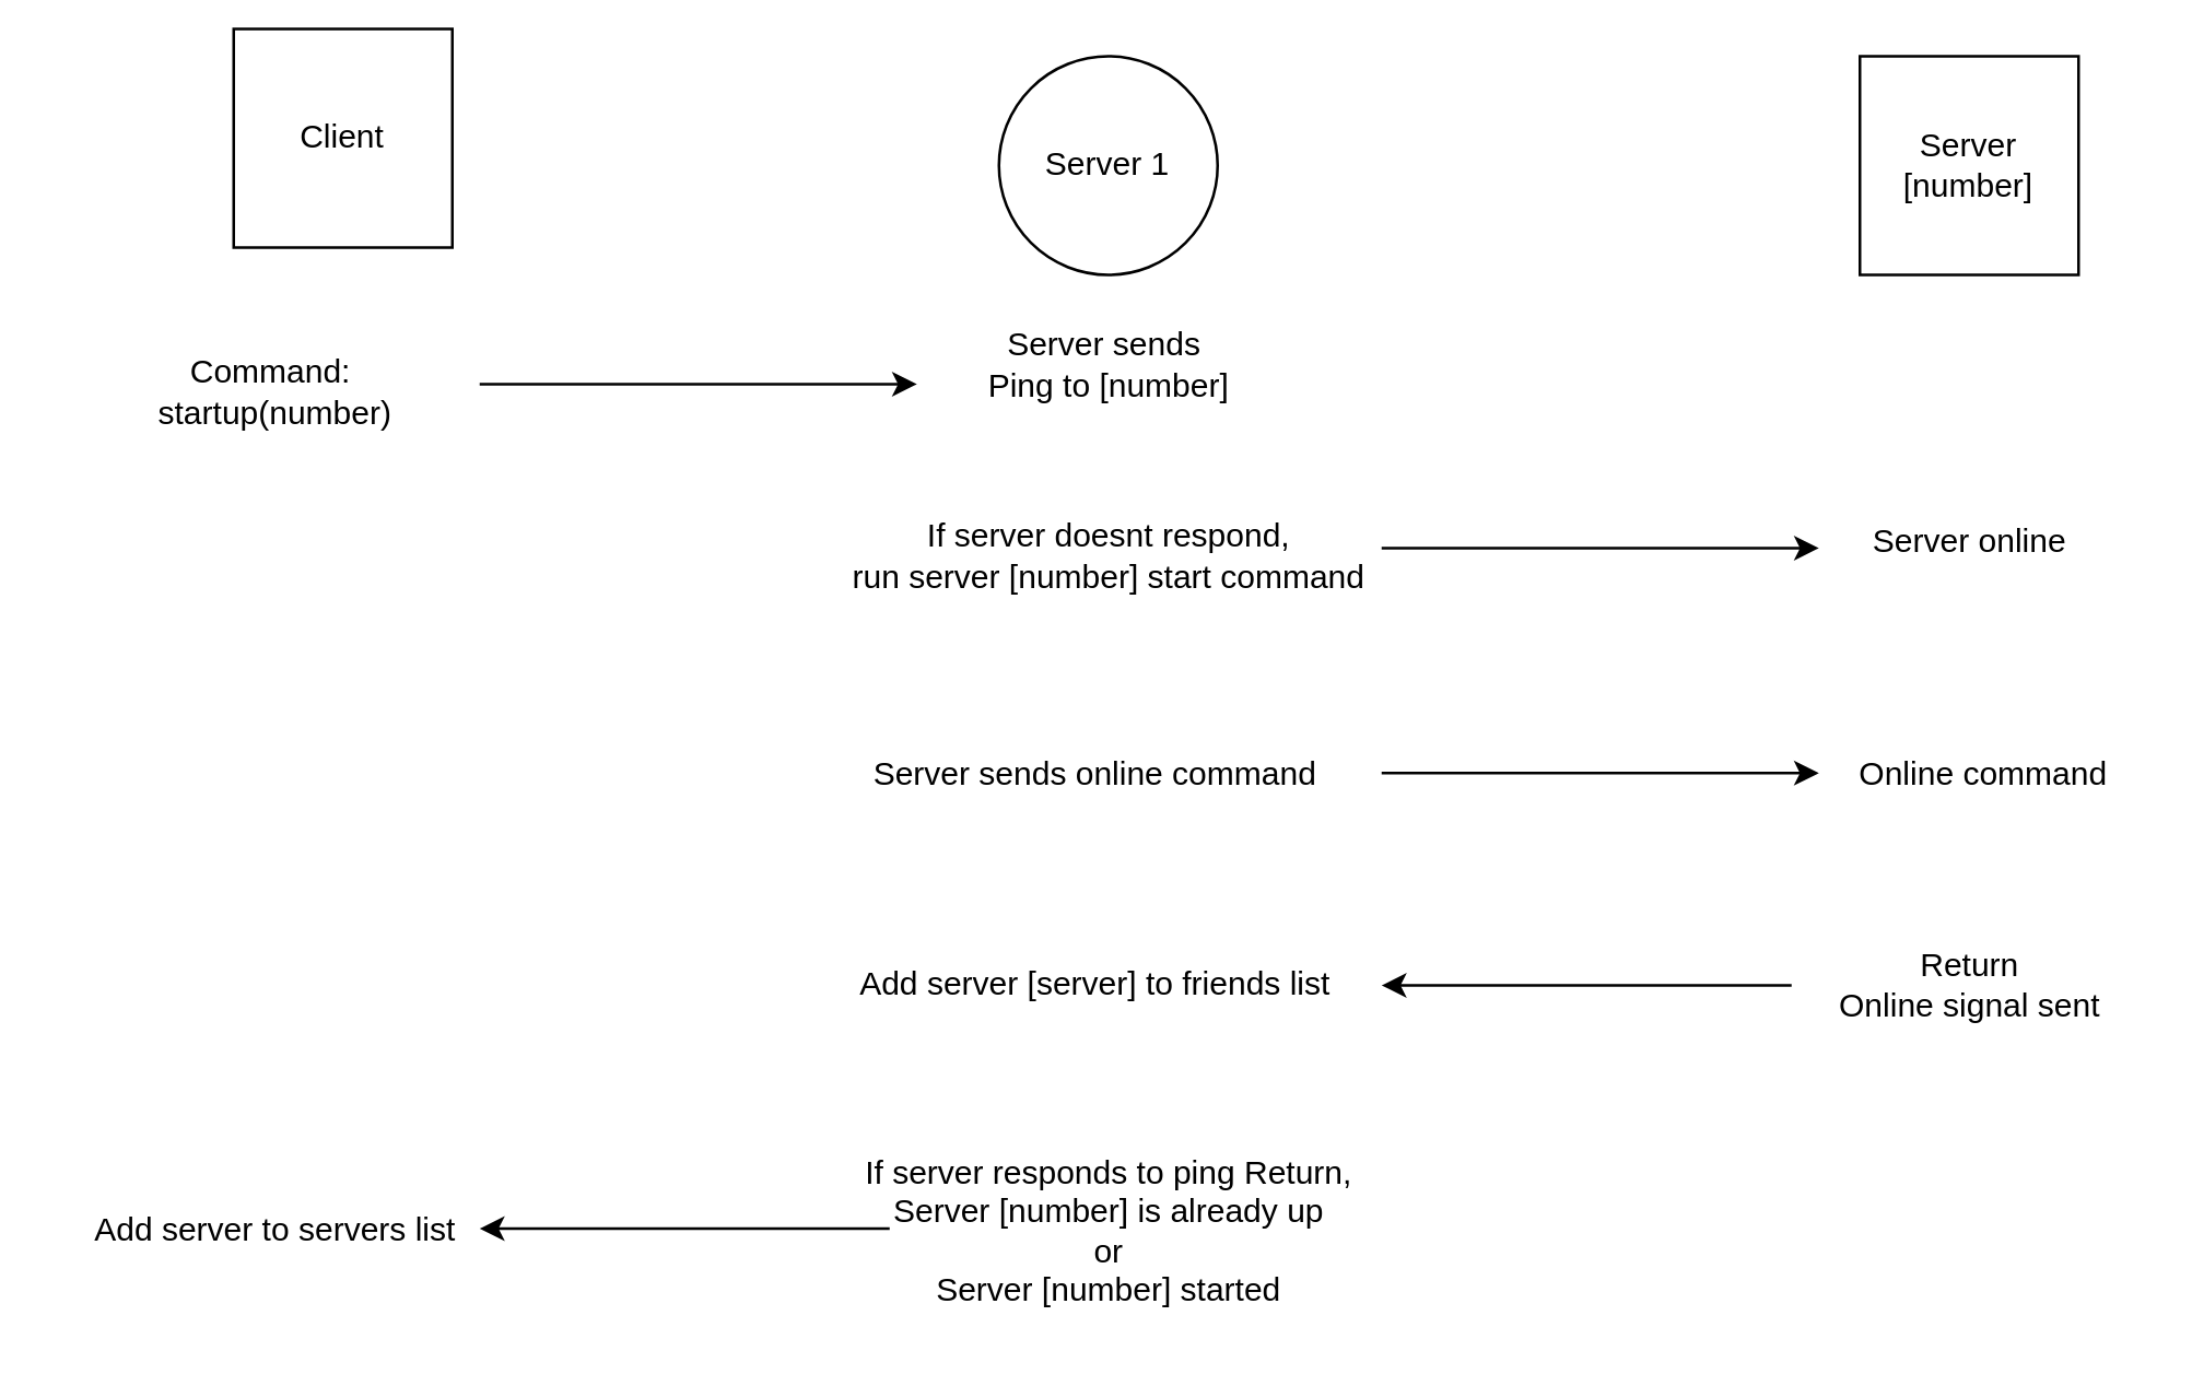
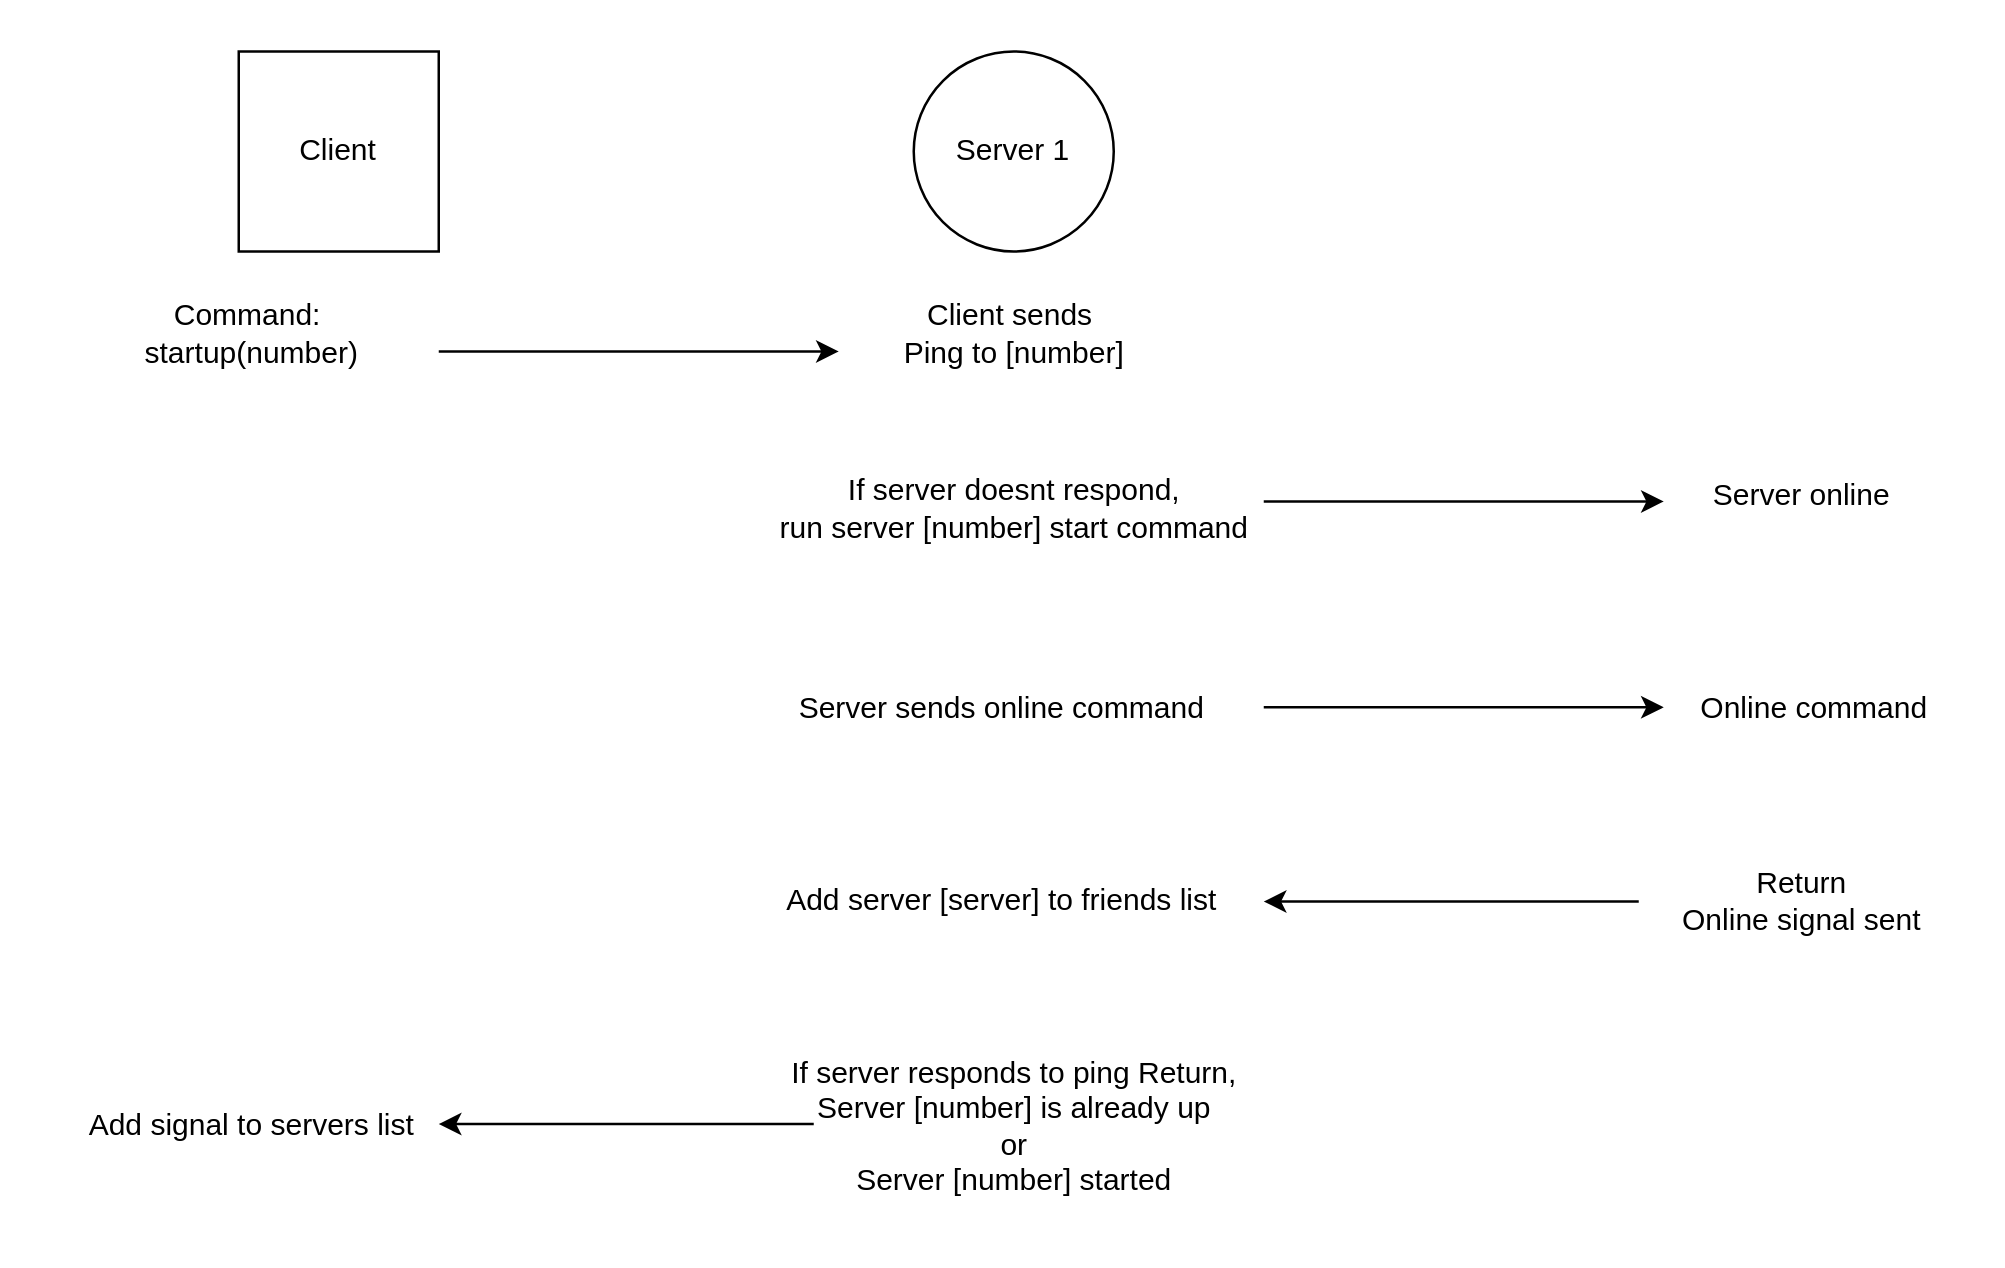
- <mxCell id="2" value="Client" style="whiteSpace=wrap;html=1;aspect=fixed;" parent="1" vertex="1"><mxGeometry x="85" y="10" width="80" height="80" as="geometry" /></mxCell>
+ <mxCell id="2" value="Client" style="whiteSpace=wrap;html=1;aspect=fixed;" parent="1" vertex="1"><mxGeometry x="95" y="20" width="80" height="80" as="geometry" /></mxCell>
- <mxCell id="7" value="Server [number]" style="whiteSpace=wrap;html=1;aspect=fixed;" vertex="1" parent="1"><mxGeometry x="680" y="20" width="80" height="80" as="geometry" /></mxCell>
- <mxCell id="6" value="Server sends&amp;nbsp;&lt;div&gt;Ping to [number]&lt;/div&gt;" style="text;html=1;align=center;verticalAlign=middle;resizable=0;points=[];autosize=1;strokeColor=none;fillColor=none;" vertex="1" parent="1"><mxGeometry x="350" y="113" width="110" height="40" as="geometry" /></mxCell>
+ <mxCell id="6" value="Client sends&amp;nbsp;&lt;div&gt;Ping to [number]&lt;/div&gt;" style="text;html=1;align=center;verticalAlign=middle;resizable=0;points=[];autosize=1;strokeColor=none;fillColor=none;" vertex="1" parent="1"><mxGeometry x="350" y="113" width="110" height="40" as="geometry" /></mxCell>
- <mxCell id="5" value="Command:&amp;nbsp;&lt;div&gt;startup(number)&lt;/div&gt;" style="text;html=1;align=center;verticalAlign=middle;resizable=0;points=[];autosize=1;strokeColor=none;fillColor=none;" parent="1" vertex="1"><mxGeometry x="45" y="123" width="110" height="40" as="geometry" /></mxCell>
+ <mxCell id="5" value="Command:&amp;nbsp;&lt;div&gt;startup(number)&lt;/div&gt;" style="text;html=1;align=center;verticalAlign=middle;resizable=0;points=[];autosize=1;strokeColor=none;fillColor=none;" parent="1" vertex="1"><mxGeometry x="45" y="113" width="110" height="40" as="geometry" /></mxCell>
- <mxCell id="19" value="Add server to servers list" style="text;html=1;align=center;verticalAlign=middle;resizable=0;points=[];autosize=1;strokeColor=none;fillColor=none;" vertex="1" parent="1"><mxGeometry x="20" y="435" width="160" height="30" as="geometry" /></mxCell>
+ <mxCell id="19" value="Add signal to servers list" style="text;html=1;align=center;verticalAlign=middle;resizable=0;points=[];autosize=1;strokeColor=none;fillColor=none;" vertex="1" parent="1"><mxGeometry x="20" y="435" width="160" height="30" as="geometry" /></mxCell>
